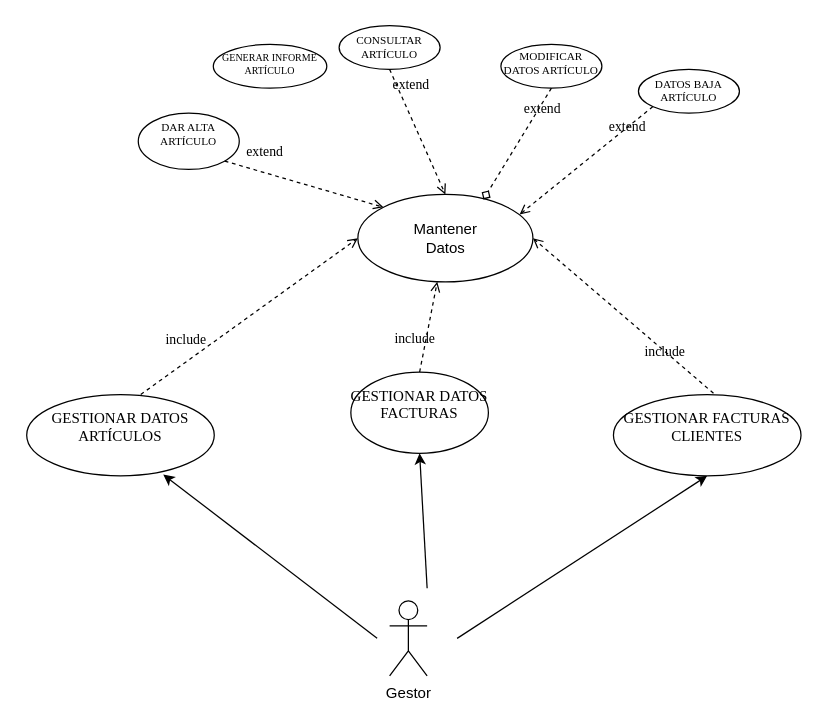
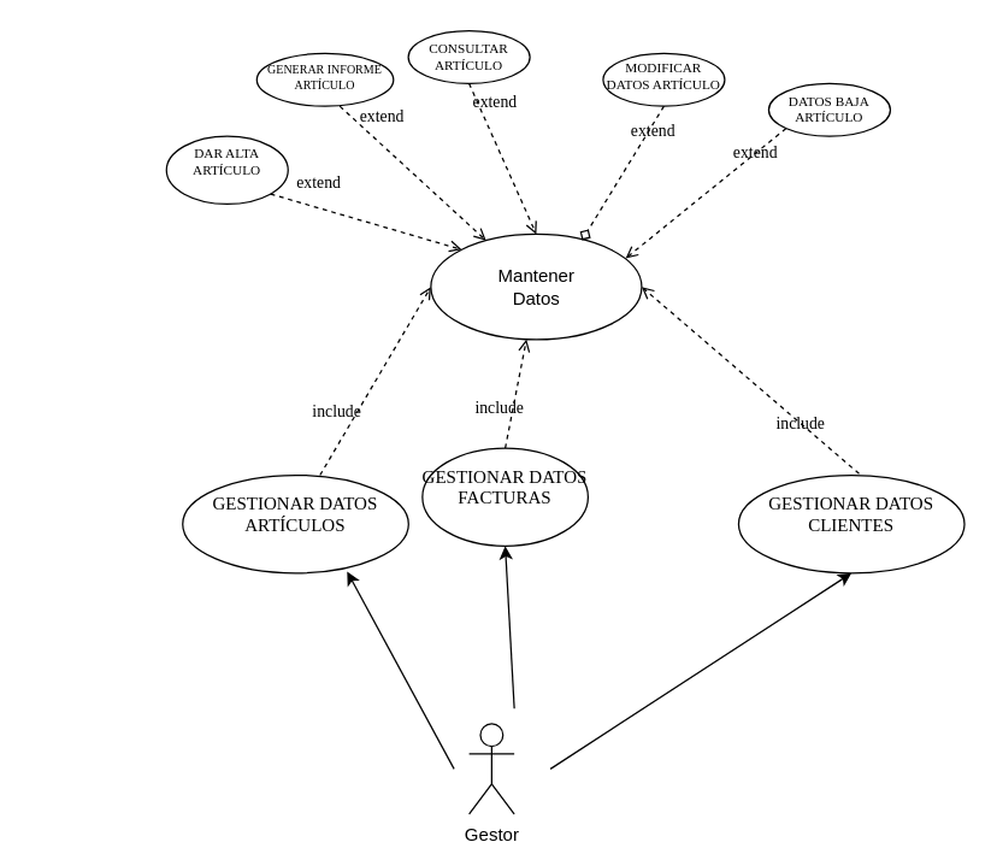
+ <mxCell id="19" value="extend" style="html=1;verticalAlign=bottom;labelBackgroundColor=none;endArrow=open;endFill=0;dashed=1;rounded=0;fontFamily=Verdana;exitX=0.607;exitY=1;exitDx=0;exitDy=0;exitPerimeter=0;" edge="1" parent="1" source="11" target="17"><mxGeometry x="-0.529" y="7" width="160" relative="1" as="geometry"><mxPoint x="189" y="130" as="sourcePoint" /><mxPoint x="316" y="175" as="targetPoint" /><mxPoint as="offset" /></mxGeometry></mxCell>
- <mxCell id="15" value="GESTIONAR FACTURAS&#10;CLIENTES&#10;" style="ellipse;fontFamily=Verdana;" parent="1" vertex="1"><mxGeometry x="490" y="315" width="150" height="65" as="geometry" /></mxCell>
+ <mxCell id="15" value="GESTIONAR DATOS&#10;CLIENTES&#10;" style="ellipse;fontFamily=Verdana;" parent="1" vertex="1"><mxGeometry x="490" y="315" width="150" height="65" as="geometry" /></mxCell>
- <mxCell id="4" value="GESTIONAR DATOS&#10;ARTÍCULOS&#10;" style="ellipse;fontFamily=Verdana;" parent="1" vertex="1"><mxGeometry x="20.77" y="315" width="150" height="65" as="geometry" /></mxCell>
+ <mxCell id="4" value="GESTIONAR DATOS&#10;ARTÍCULOS&#10;" style="ellipse;fontFamily=Verdana;" parent="1" vertex="1"><mxGeometry x="120.77" y="315" width="150" height="65" as="geometry" /></mxCell>
